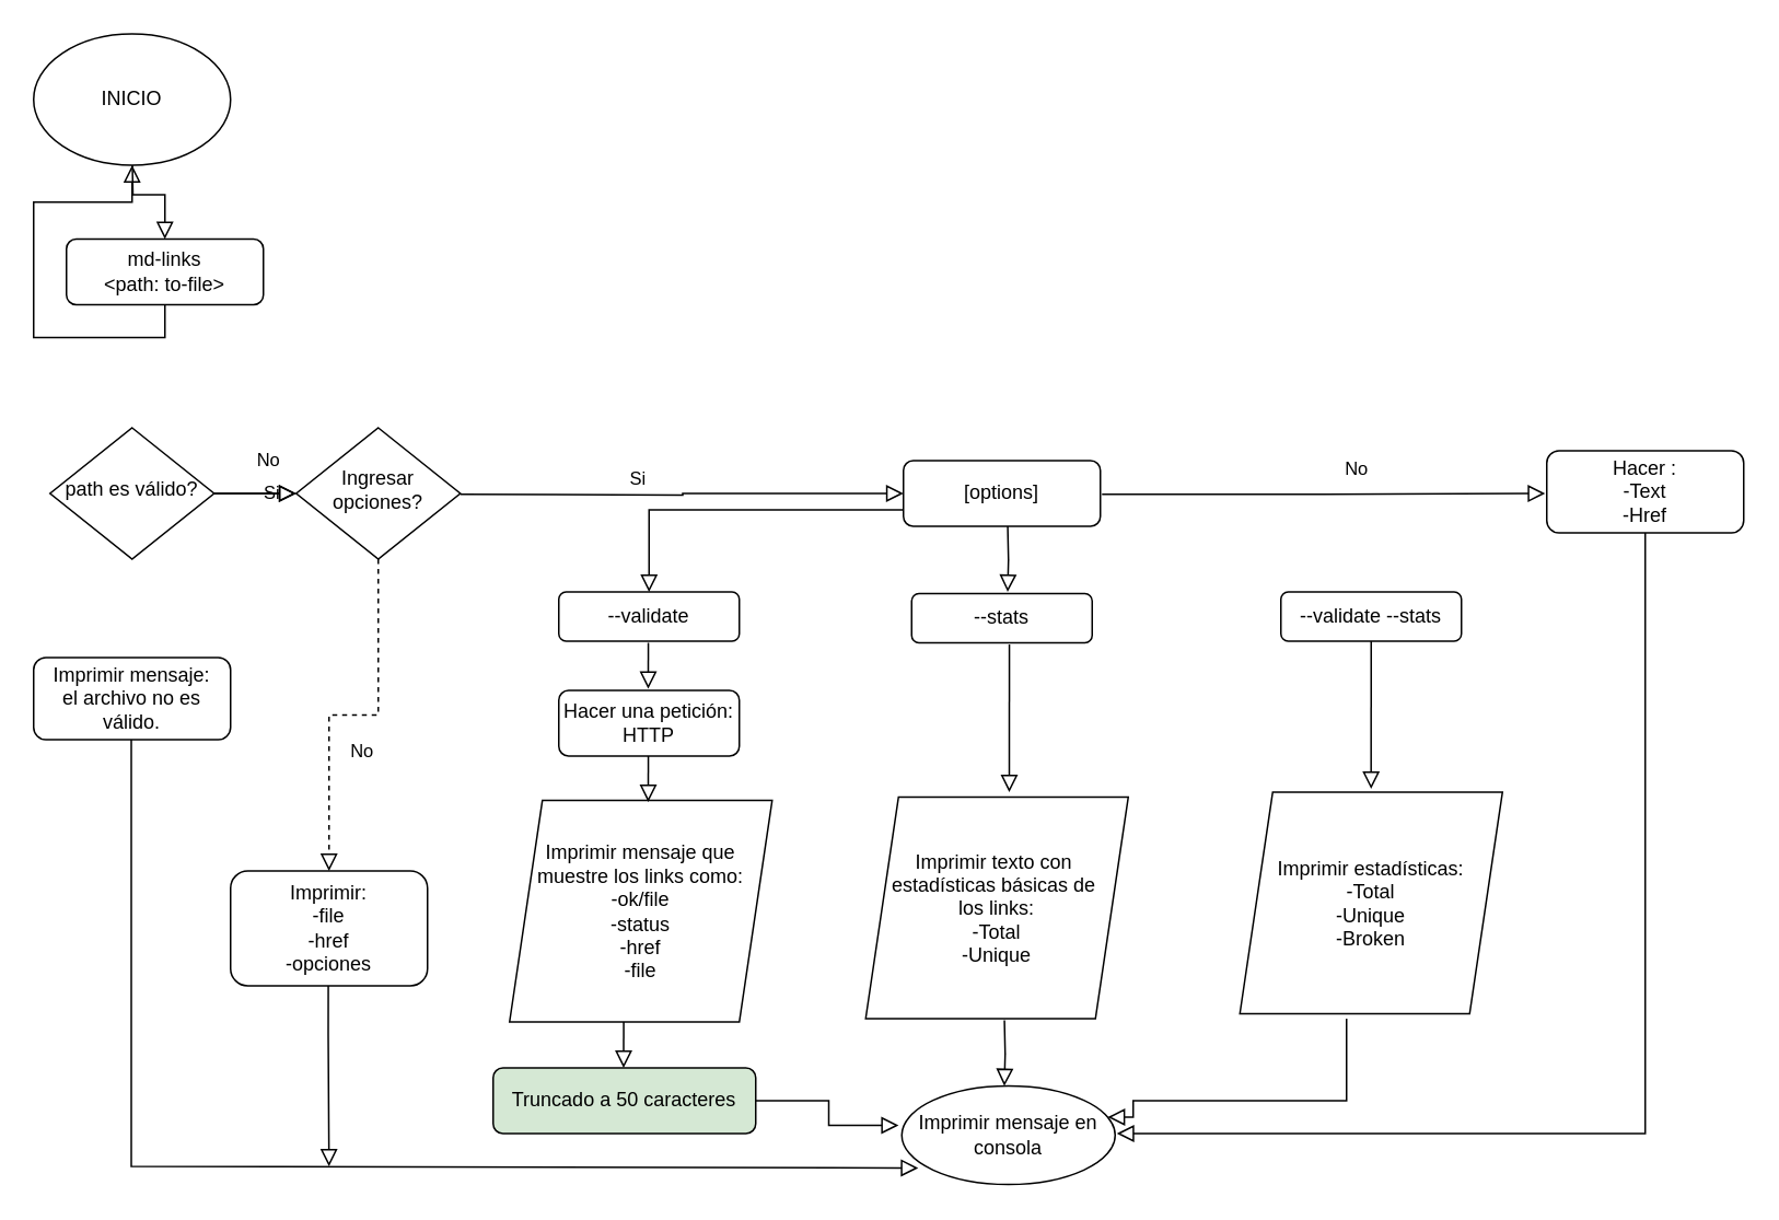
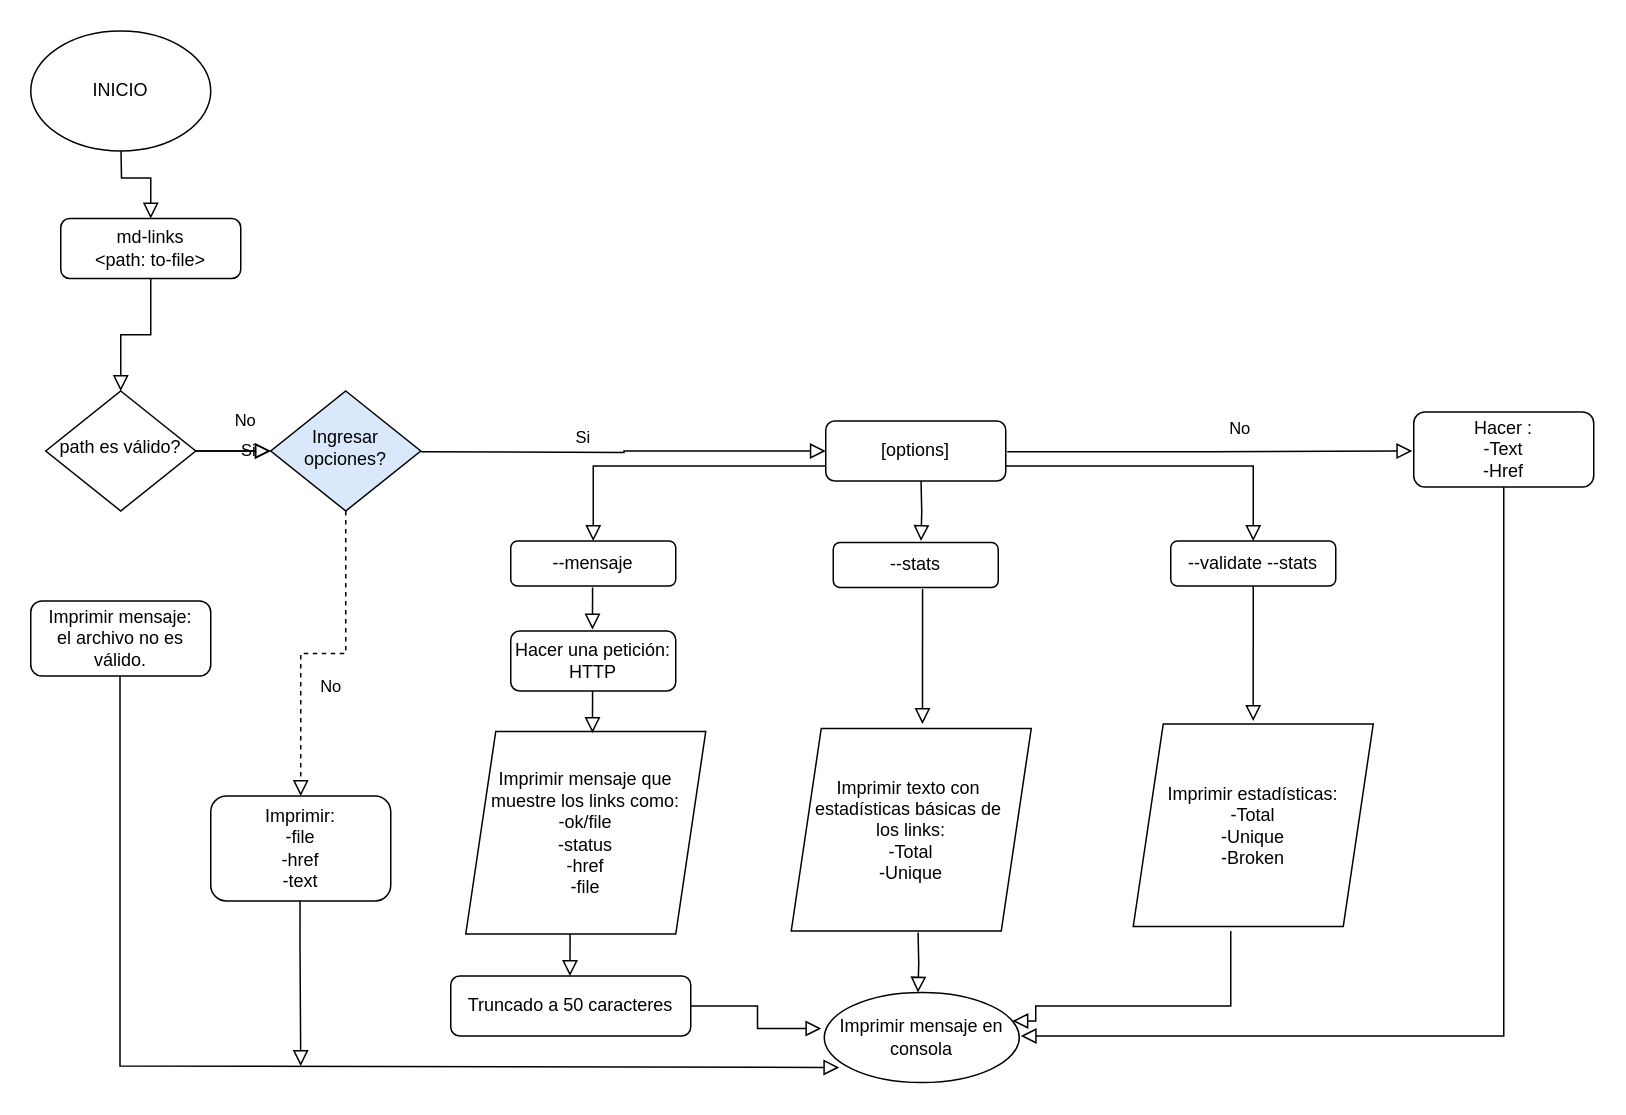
- <mxCell id="3" value="" style="rounded=0;html=1;jettySize=auto;orthogonalLoop=1;fontSize=11;endArrow=block;endFill=0;endSize=8;strokeWidth=1;shadow=0;labelBackgroundColor=none;edgeStyle=orthogonalEdgeStyle;exitX=0.5;exitY=1;exitDx=0;exitDy=0;" parent="1" source="4" target="9" edge="1"><mxGeometry y="20" relative="1" as="geometry"><mxPoint as="offset" /><mxPoint x="80" y="220" as="sourcePoint" /></mxGeometry></mxCell>
+ <mxCell id="3" value="" style="rounded=0;html=1;jettySize=auto;orthogonalLoop=1;fontSize=11;endArrow=block;endFill=0;endSize=8;strokeWidth=1;shadow=0;labelBackgroundColor=none;edgeStyle=orthogonalEdgeStyle;exitX=0.5;exitY=1;exitDx=0;exitDy=0;" parent="1" source="4" target="7" edge="1"><mxGeometry y="20" relative="1" as="geometry"><mxPoint as="offset" /><mxPoint x="80" y="220" as="sourcePoint" /></mxGeometry></mxCell>
- <mxCell id="10" value="Ingresar opciones?" style="rhombus;whiteSpace=wrap;html=1;shadow=0;fontFamily=Helvetica;fontSize=12;align=center;strokeWidth=1;spacing=6;spacingTop=-4;" vertex="1" parent="1"><mxGeometry x="180" y="260" width="100" height="80" as="geometry" /></mxCell>
+ <mxCell id="10" value="Ingresar opciones?" style="rhombus;whiteSpace=wrap;html=1;shadow=0;fontFamily=Helvetica;fontSize=12;align=center;strokeWidth=1;spacing=6;spacingTop=-4;fillColor=#dae8fc;" vertex="1" parent="1"><mxGeometry x="180" y="260" width="100" height="80" as="geometry" /></mxCell>
+ <mxCell id="29" value="" style="edgeStyle=orthogonalEdgeStyle;rounded=0;html=1;jettySize=auto;orthogonalLoop=1;fontSize=11;endArrow=block;endFill=0;endSize=8;strokeWidth=1;shadow=0;labelBackgroundColor=none;entryX=0.5;entryY=0;entryDx=0;entryDy=0;exitX=1;exitY=0.75;exitDx=0;exitDy=0;" edge="1" parent="1" source="11" target="16"><mxGeometry x="0.149" y="15" relative="1" as="geometry"><mxPoint as="offset" /><mxPoint x="730.04" y="320" as="sourcePoint" /><mxPoint x="730" y="409.95" as="targetPoint" /><Array as="points" /></mxGeometry></mxCell>
- <mxCell id="14" value="--validate" style="rounded=1;whiteSpace=wrap;html=1;" vertex="1" parent="1"><mxGeometry x="340" y="360" width="110" height="30" as="geometry" /></mxCell>
+ <mxCell id="14" value="--mensaje" style="rounded=1;whiteSpace=wrap;html=1;" vertex="1" parent="1"><mxGeometry x="340" y="360" width="110" height="30" as="geometry" /></mxCell>
- <mxCell id="13" value="Imprimir:&lt;br&gt;-file&lt;br&gt;-href&lt;br&gt;-opciones" style="rounded=1;whiteSpace=wrap;html=1;fontSize=12;glass=0;strokeWidth=1;shadow=0;" vertex="1" parent="1"><mxGeometry x="140" y="530" width="120" height="70" as="geometry" /></mxCell>
+ <mxCell id="13" value="Imprimir:&lt;br&gt;-file&lt;br&gt;-href&lt;br&gt;-text" style="rounded=1;whiteSpace=wrap;html=1;fontSize=12;glass=0;strokeWidth=1;shadow=0;" vertex="1" parent="1"><mxGeometry x="140" y="530" width="120" height="70" as="geometry" /></mxCell>
- <mxCell id="19" value="Truncado a 50 caracteres" style="rounded=1;whiteSpace=wrap;html=1;fillColor=#d5e8d4;" vertex="1" parent="1"><mxGeometry x="300" y="650" width="160" height="40" as="geometry" /></mxCell>
+ <mxCell id="19" value="Truncado a 50 caracteres" style="rounded=1;whiteSpace=wrap;html=1;" vertex="1" parent="1"><mxGeometry x="300" y="650" width="160" height="40" as="geometry" /></mxCell>
